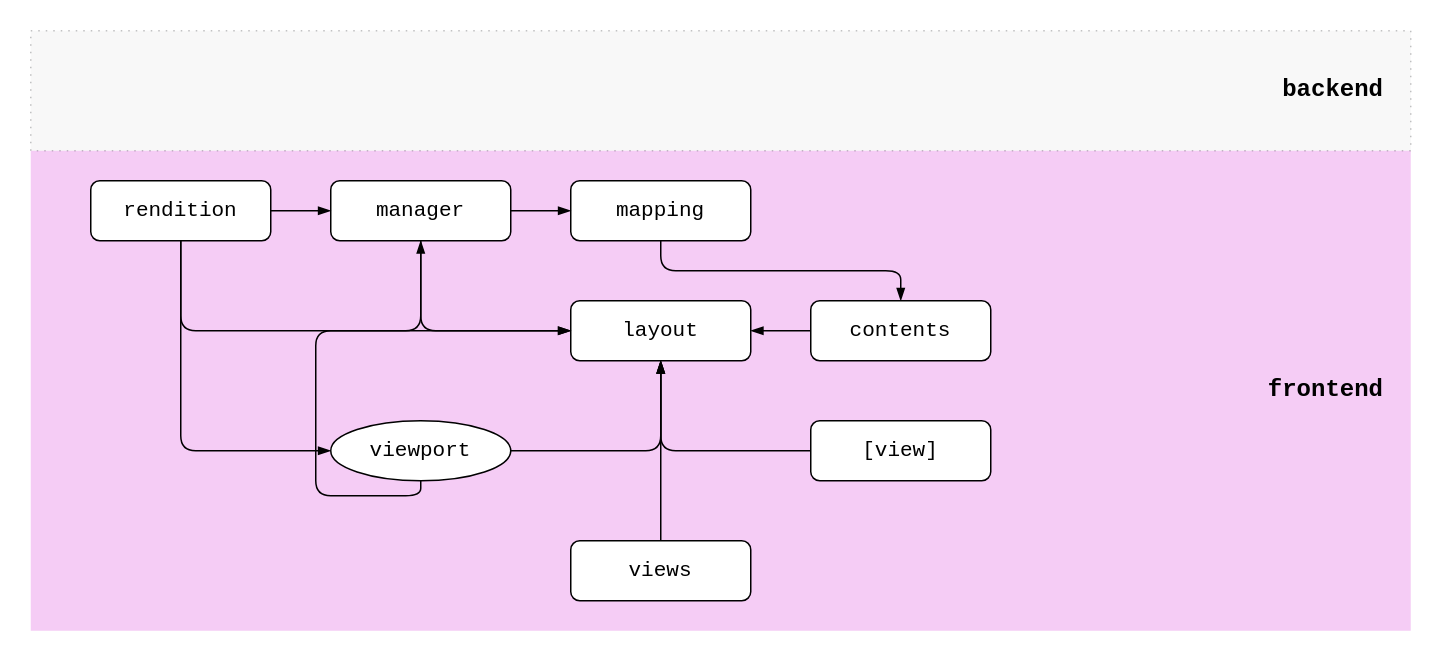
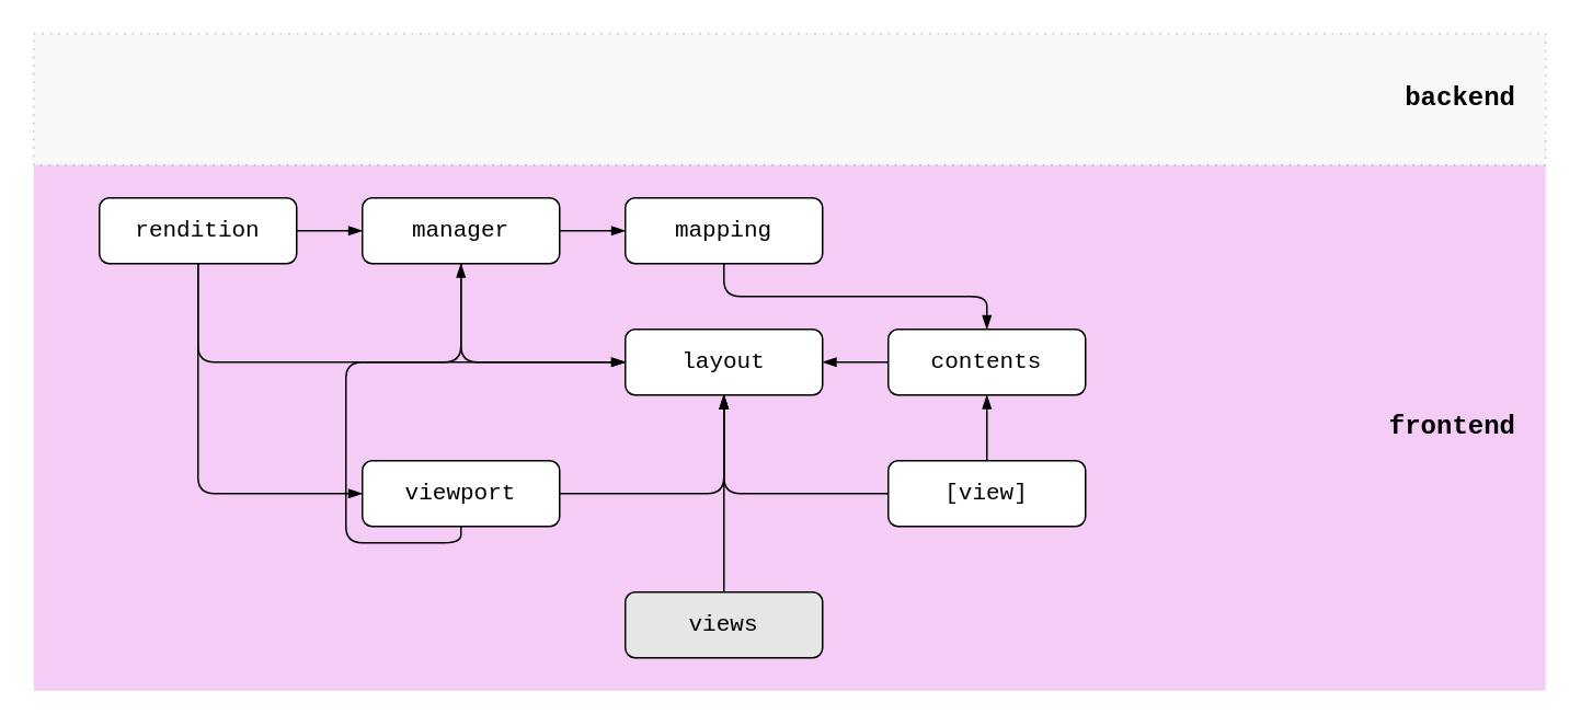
+ <mxCell id="17" style="edgeStyle=orthogonalEdgeStyle;html=1;exitX=0.5;exitY=0;exitDx=0;exitDy=0;fontFamily=Liberation Mono;fontSize=18;endArrow=blockThin;endFill=1;" parent="1" source="19" target="21" edge="1"><mxGeometry relative="1" as="geometry" /></mxCell>
- <mxCell id="23" value="viewport" style="ellipse;whiteSpace=wrap;html=1;fontFamily=Liberation Mono;fontSize=14;fontColor=default;fontStyle=0;spacing=0;spacingLeft=0;" parent="1" vertex="1"><mxGeometry x="220" y="280" width="120" height="40" as="geometry" /></mxCell>
+ <mxCell id="23" value="viewport" style="rounded=1;whiteSpace=wrap;html=1;fontFamily=Liberation Mono;fontSize=14;fontColor=default;fontStyle=0;spacing=0;spacingLeft=0;" parent="1" vertex="1"><mxGeometry x="220" y="280" width="120" height="40" as="geometry" /></mxCell>
- <mxCell id="22" value="views" style="rounded=1;whiteSpace=wrap;html=1;fontFamily=Liberation Mono;fontSize=14;fontColor=default;fontStyle=0;spacing=0;spacingLeft=0;" parent="1" vertex="1"><mxGeometry x="380" y="360" width="120" height="40" as="geometry" /></mxCell>
+ <mxCell id="22" value="views" style="rounded=1;whiteSpace=wrap;html=1;fontFamily=Liberation Mono;fontSize=14;fontColor=default;fontStyle=0;spacing=0;spacingLeft=0;fillColor=#e6e6e6;" parent="1" vertex="1"><mxGeometry x="380" y="360" width="120" height="40" as="geometry" /></mxCell>
